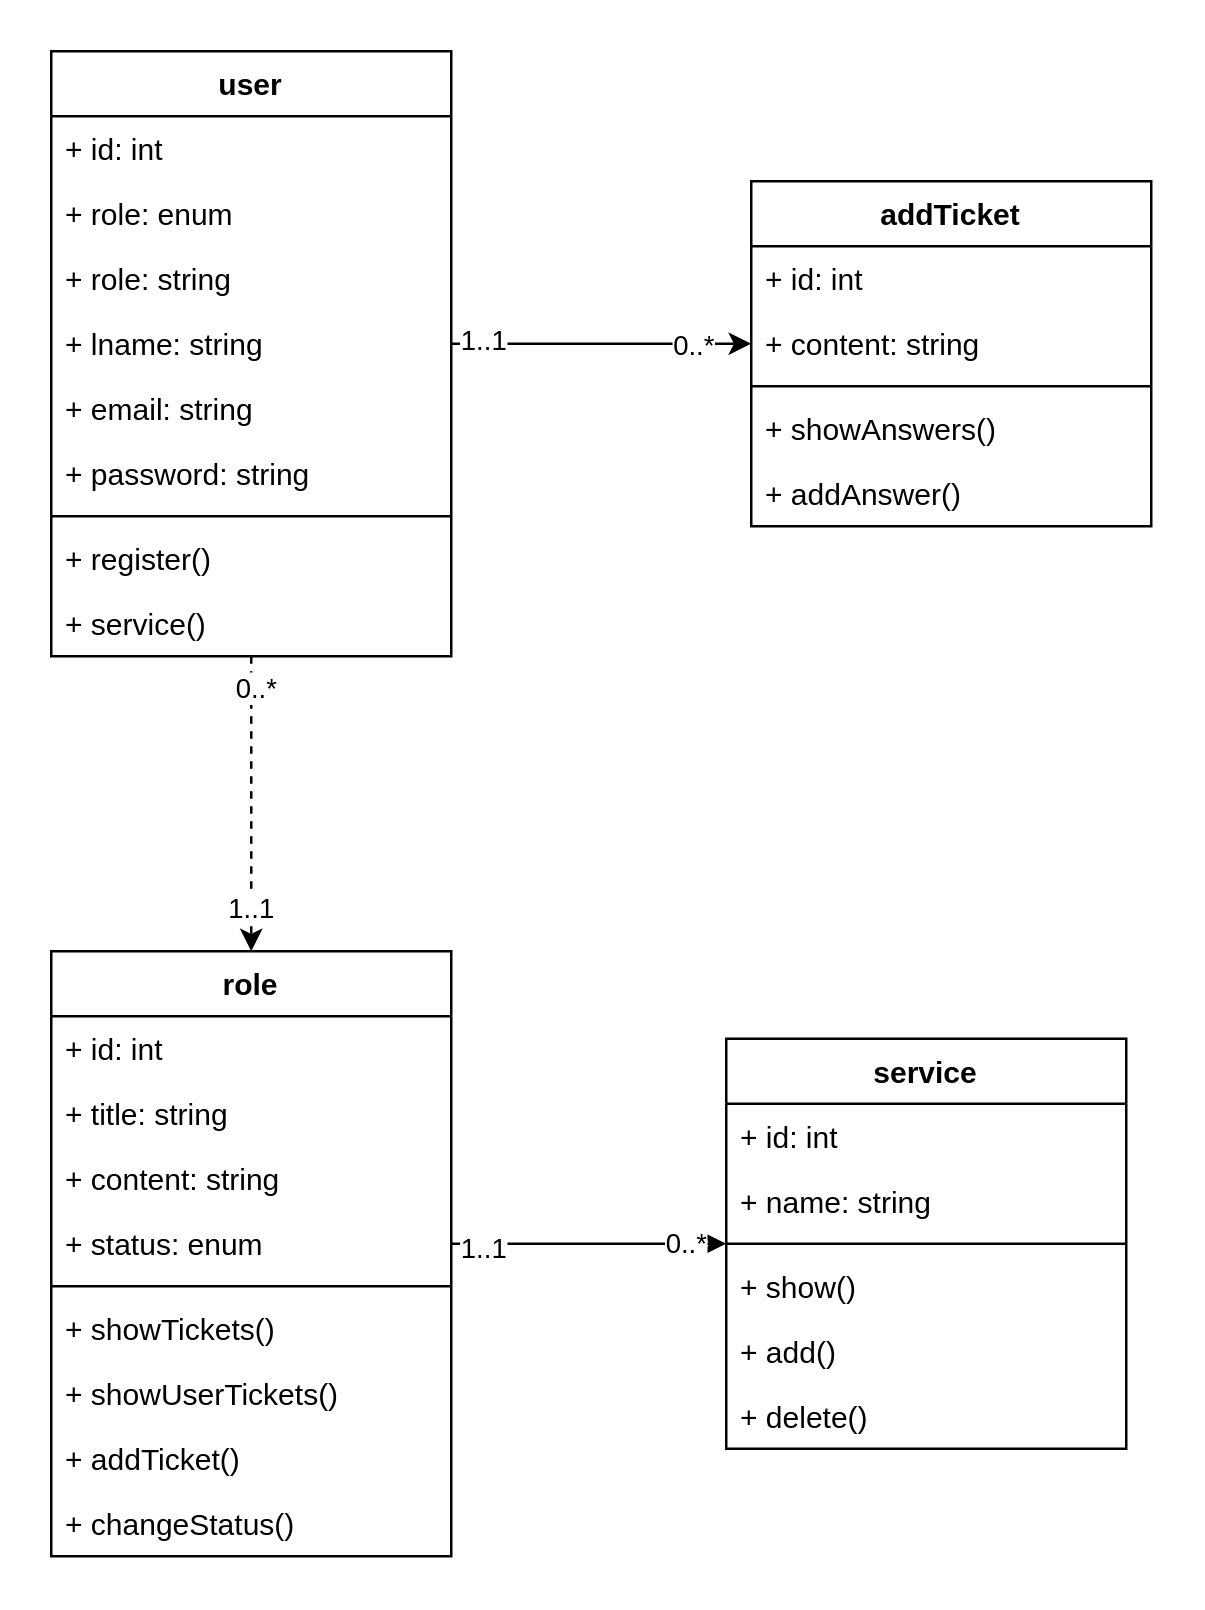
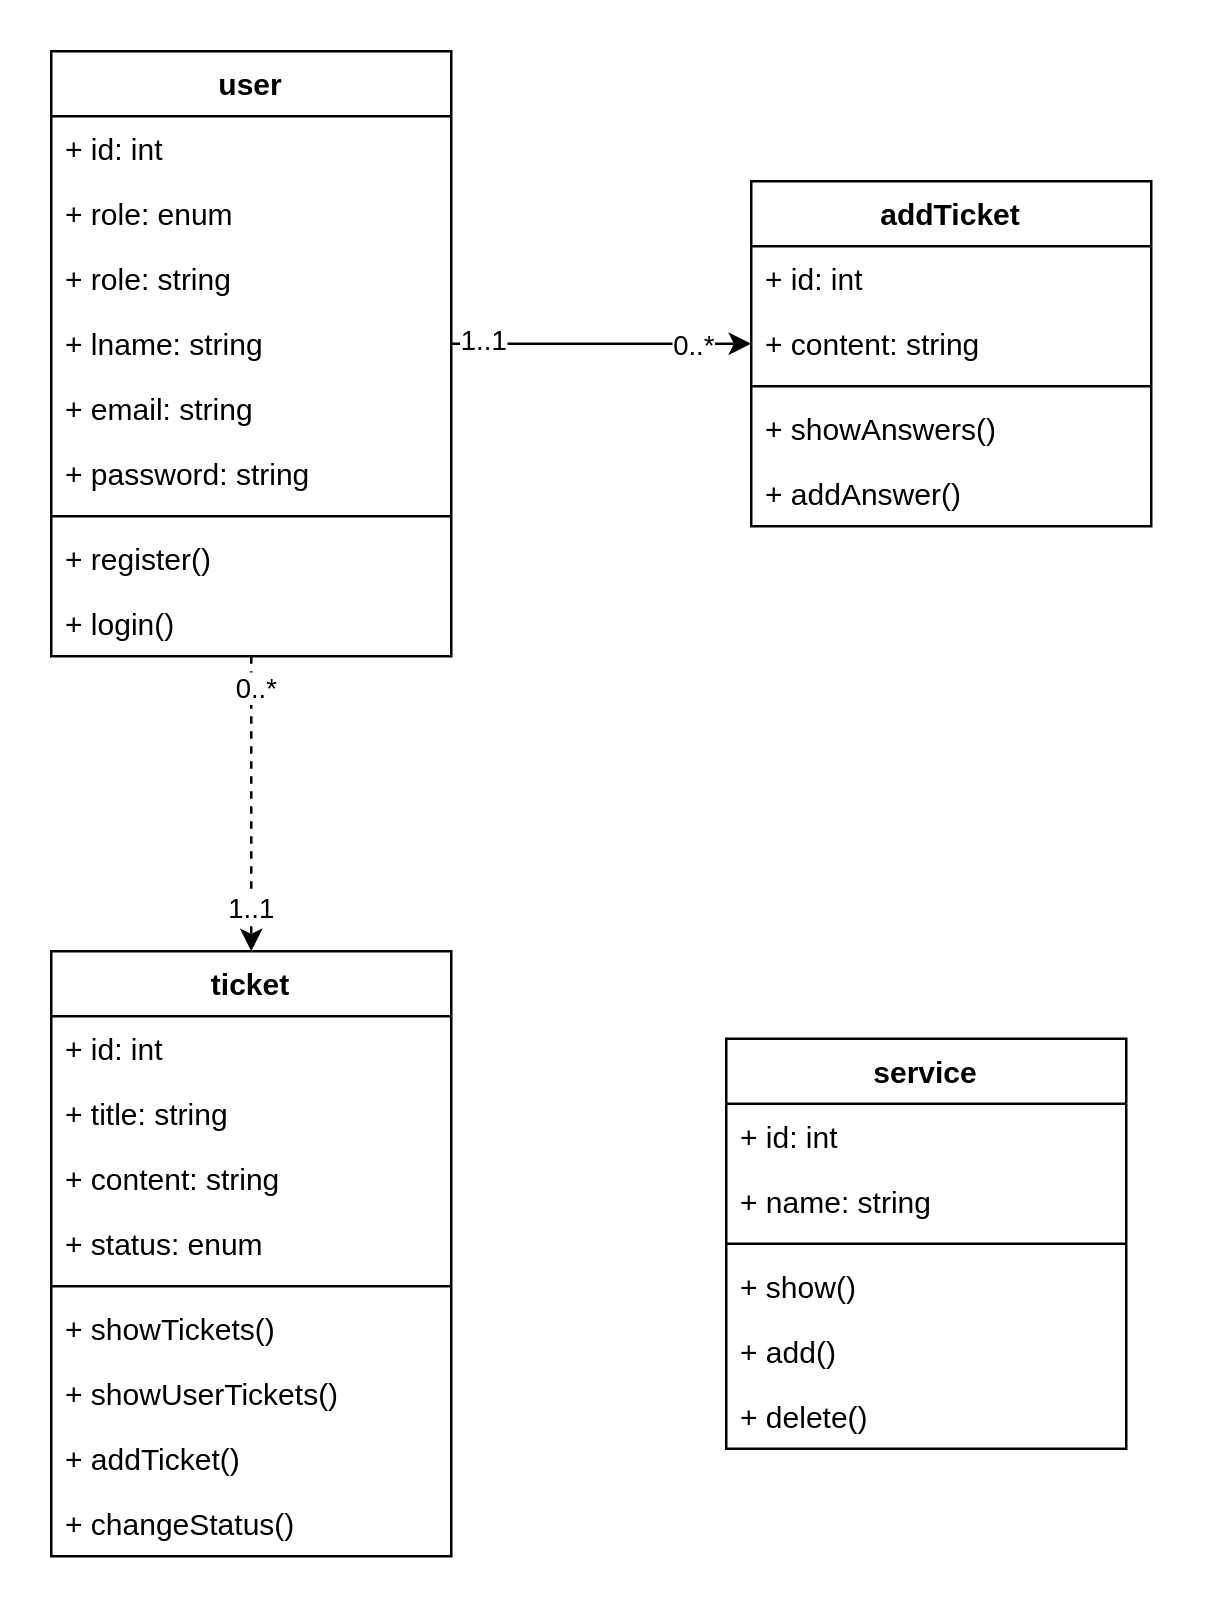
- <mxCell id="14" value="+ service()" style="text;strokeColor=none;fillColor=none;align=left;verticalAlign=top;spacingLeft=4;spacingRight=4;overflow=hidden;rotatable=0;points=[[0,0.5],[1,0.5]];portConstraint=eastwest;" parent="5" vertex="1"><mxGeometry y="216" width="160" height="26" as="geometry" /></mxCell>
+ <mxCell id="14" value="+ login()" style="text;strokeColor=none;fillColor=none;align=left;verticalAlign=top;spacingLeft=4;spacingRight=4;overflow=hidden;rotatable=0;points=[[0,0.5],[1,0.5]];portConstraint=eastwest;" parent="5" vertex="1"><mxGeometry y="216" width="160" height="26" as="geometry" /></mxCell>
- <mxCell id="15" value="role" style="swimlane;fontStyle=1;align=center;verticalAlign=top;childLayout=stackLayout;horizontal=1;startSize=26;horizontalStack=0;resizeParent=1;resizeParentMax=0;resizeLast=0;collapsible=1;marginBottom=0;" parent="1" vertex="1"><mxGeometry x="20" y="380" width="160" height="242" as="geometry" /></mxCell>
+ <mxCell id="15" value="ticket" style="swimlane;fontStyle=1;align=center;verticalAlign=top;childLayout=stackLayout;horizontal=1;startSize=26;horizontalStack=0;resizeParent=1;resizeParentMax=0;resizeLast=0;collapsible=1;marginBottom=0;" parent="1" vertex="1"><mxGeometry x="20" y="380" width="160" height="242" as="geometry" /></mxCell>
- <mxCell id="41" style="edgeStyle=orthogonalEdgeStyle;rounded=0;orthogonalLoop=1;jettySize=auto;html=1;exitX=1;exitY=0.5;exitDx=0;exitDy=0;entryX=0;entryY=0.5;entryDx=0;entryDy=0;" parent="1" source="19" target="31" edge="1"><mxGeometry relative="1" as="geometry" /></mxCell>
- <mxCell id="42" value="1..1" style="edgeLabel;html=1;align=center;verticalAlign=middle;resizable=0;points=[];" parent="41" vertex="1" connectable="0"><mxGeometry x="-0.787" y="-1" relative="1" as="geometry"><mxPoint as="offset" /></mxGeometry></mxCell>
- <mxCell id="43" value="0..*" style="edgeLabel;html=1;align=center;verticalAlign=middle;resizable=0;points=[];" parent="41" vertex="1" connectable="0"><mxGeometry x="0.693" y="1" relative="1" as="geometry"><mxPoint as="offset" /></mxGeometry></mxCell>
